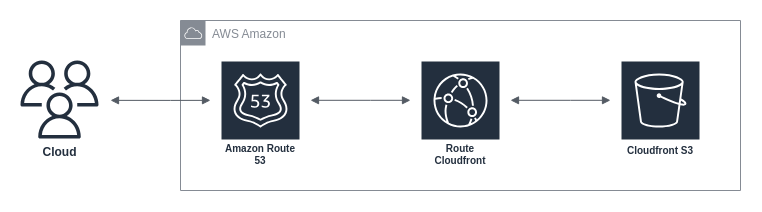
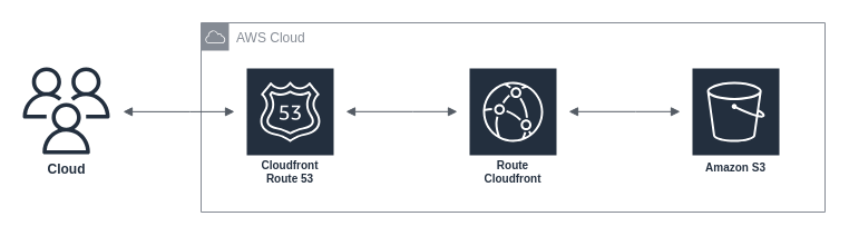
- <mxCell id="2" value="AWS Amazon" style="outlineConnect=0;gradientColor=none;html=1;whiteSpace=wrap;fontSize=12;fontStyle=0;shape=mxgraph.aws4.group;grIcon=mxgraph.aws4.group_aws_cloud;strokeColor=#858B94;fillColor=none;verticalAlign=top;align=left;spacingLeft=30;fontColor=#858B94;dashed=0;" vertex="1" parent="1"><mxGeometry x="180" y="20" width="560" height="170" as="geometry" /></mxCell>
+ <mxCell id="2" value="AWS Cloud" style="outlineConnect=0;gradientColor=none;html=1;whiteSpace=wrap;fontSize=12;fontStyle=0;shape=mxgraph.aws4.group;grIcon=mxgraph.aws4.group_aws_cloud;strokeColor=#858B94;fillColor=none;verticalAlign=top;align=left;spacingLeft=30;fontColor=#858B94;dashed=0;" vertex="1" parent="1"><mxGeometry x="180" y="20" width="560" height="170" as="geometry" /></mxCell>
- <mxCell id="3" value="Cloudfront S3" style="outlineConnect=0;fontColor=#232F3E;gradientColor=none;strokeColor=#ffffff;fillColor=#232F3E;dashed=0;verticalLabelPosition=middle;verticalAlign=bottom;align=center;html=1;whiteSpace=wrap;fontSize=10;fontStyle=1;spacing=3;shape=mxgraph.aws4.productIcon;prIcon=mxgraph.aws4.s3;" vertex="1" parent="1"><mxGeometry x="620" y="60" width="80" height="100" as="geometry" /></mxCell>
+ <mxCell id="3" value="Amazon S3" style="outlineConnect=0;fontColor=#232F3E;gradientColor=none;strokeColor=#ffffff;fillColor=#232F3E;dashed=0;verticalLabelPosition=middle;verticalAlign=bottom;align=center;html=1;whiteSpace=wrap;fontSize=10;fontStyle=1;spacing=3;shape=mxgraph.aws4.productIcon;prIcon=mxgraph.aws4.s3;" vertex="1" parent="1"><mxGeometry x="620" y="60" width="80" height="100" as="geometry" /></mxCell>
- <mxCell id="5" value="Amazon Route 53" style="outlineConnect=0;fontColor=#232F3E;gradientColor=none;strokeColor=#ffffff;fillColor=#232F3E;dashed=0;verticalLabelPosition=middle;verticalAlign=bottom;align=center;html=1;whiteSpace=wrap;fontSize=10;fontStyle=1;spacing=3;shape=mxgraph.aws4.productIcon;prIcon=mxgraph.aws4.route_53;" vertex="1" parent="1"><mxGeometry x="220" y="60" width="80" height="110" as="geometry" /></mxCell>
+ <mxCell id="5" value="Cloudfront Route 53" style="outlineConnect=0;fontColor=#232F3E;gradientColor=none;strokeColor=#ffffff;fillColor=#232F3E;dashed=0;verticalLabelPosition=middle;verticalAlign=bottom;align=center;html=1;whiteSpace=wrap;fontSize=10;fontStyle=1;spacing=3;shape=mxgraph.aws4.productIcon;prIcon=mxgraph.aws4.route_53;" vertex="1" parent="1"><mxGeometry x="220" y="60" width="80" height="110" as="geometry" /></mxCell>
